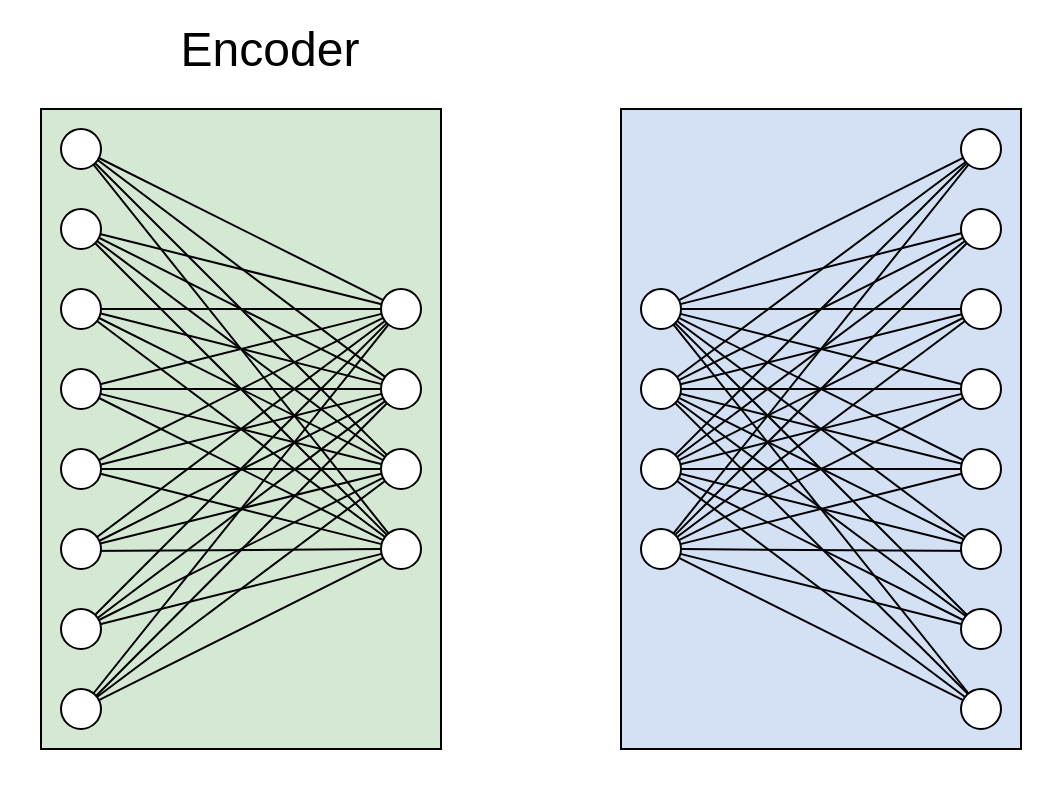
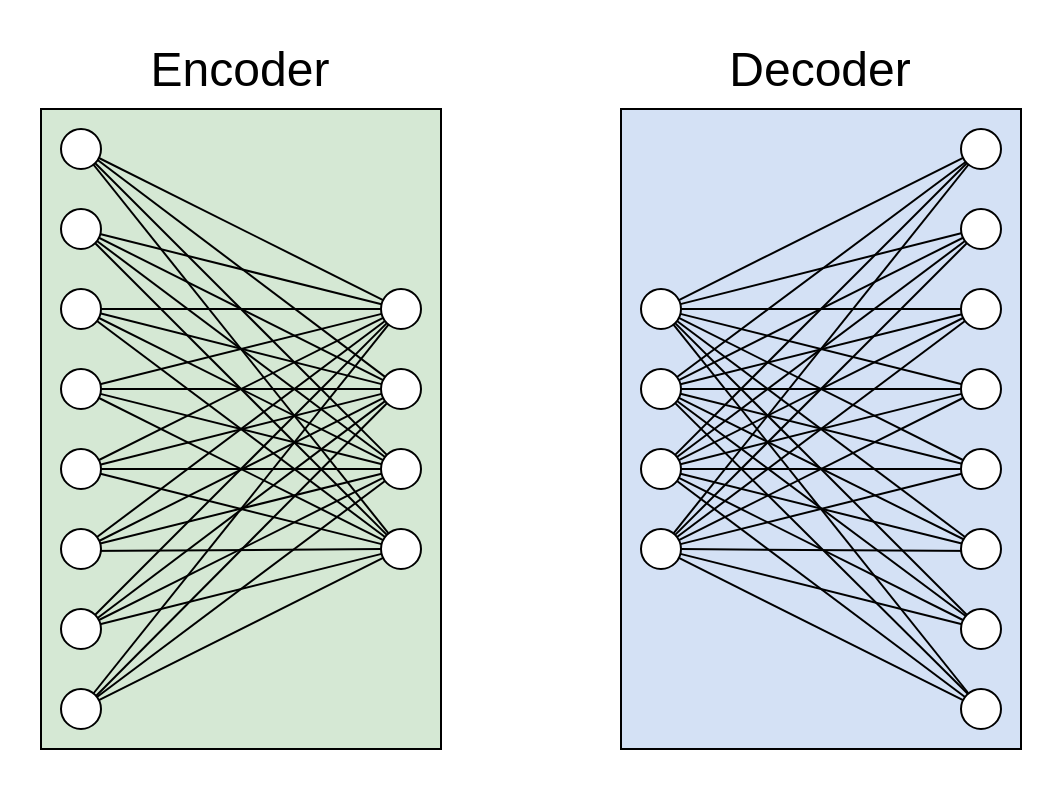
- <mxCell id="94" value="&lt;font style=&quot;font-size: 24px&quot;&gt;Encoder&lt;/font&gt;" style="text;html=1;strokeColor=none;fillColor=none;align=center;verticalAlign=middle;whiteSpace=wrap;rounded=0;" vertex="1" parent="1"><mxGeometry x="35" y="10" width="200" height="30" as="geometry" /></mxCell>
+ <mxCell id="94" value="&lt;font style=&quot;font-size: 24px&quot;&gt;Encoder&lt;/font&gt;" style="text;html=1;strokeColor=none;fillColor=none;align=center;verticalAlign=middle;whiteSpace=wrap;rounded=0;" vertex="1" parent="1"><mxGeometry x="20" y="20" width="200" height="30" as="geometry" /></mxCell>
+ <mxCell id="93" value="&lt;font style=&quot;font-size: 24px&quot;&gt;Decoder&lt;/font&gt;" style="text;html=1;strokeColor=none;fillColor=none;align=center;verticalAlign=middle;whiteSpace=wrap;rounded=0;" vertex="1" parent="1"><mxGeometry x="310" y="20" width="200" height="30" as="geometry" /></mxCell>
